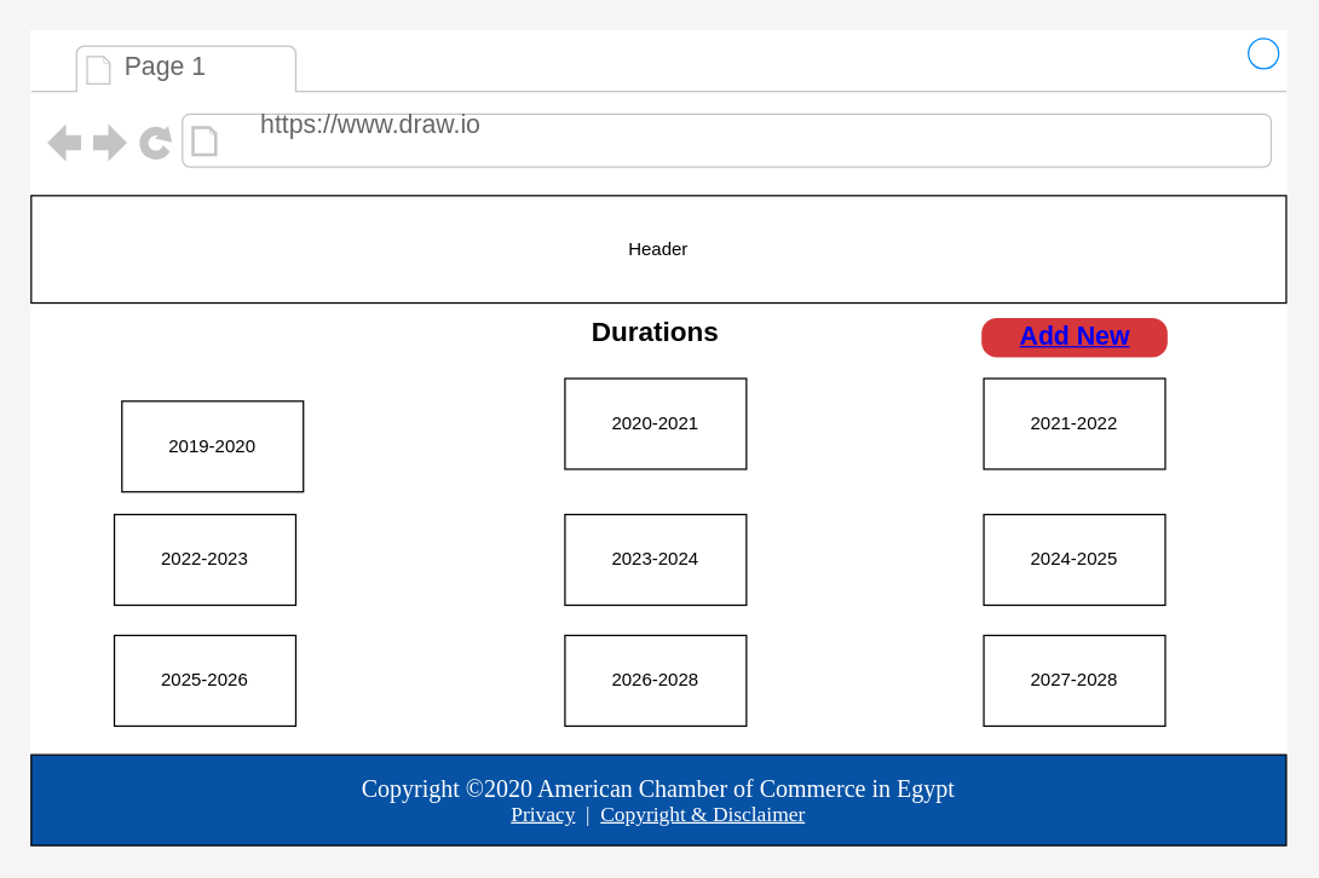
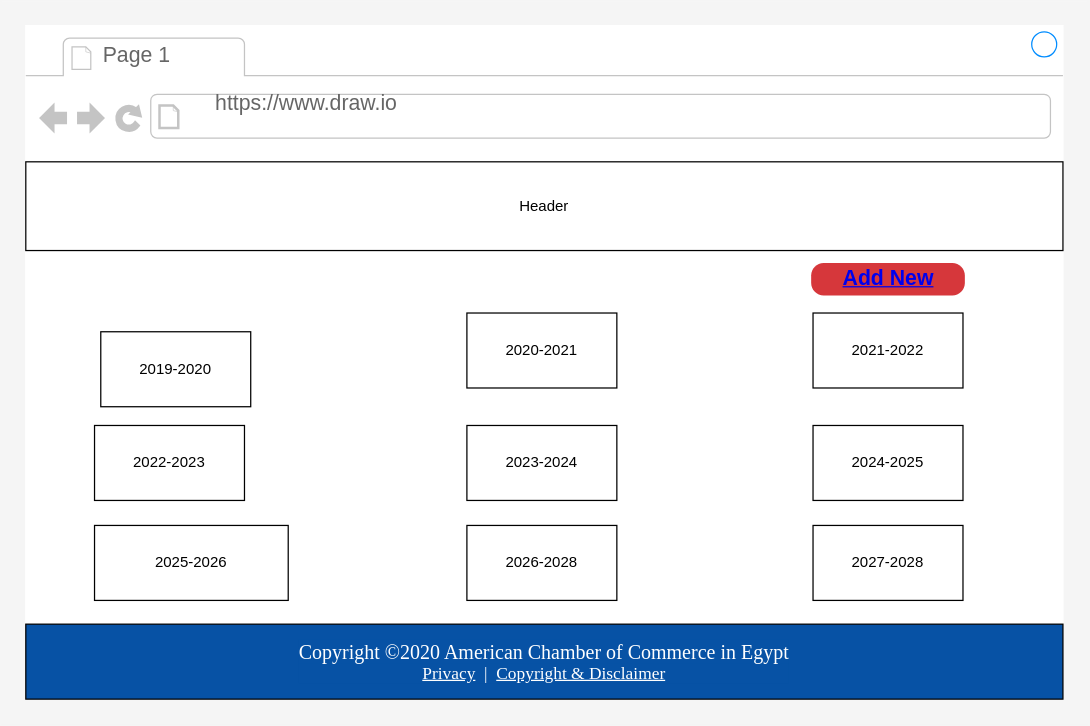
- <mxCell id="7" value="&lt;b&gt;&lt;font style=&quot;font-size: 18px&quot;&gt;Durations&lt;/font&gt;&lt;/b&gt;" style="text;html=1;strokeColor=none;fillColor=none;align=center;verticalAlign=middle;whiteSpace=wrap;rounded=0;" vertex="1" parent="2"><mxGeometry x="363" y="190" width="100" height="20" as="geometry" /></mxCell>
- <mxCell id="16" value="2025-2026" style="rounded=0;whiteSpace=wrap;html=1;" vertex="1" parent="2"><mxGeometry x="55" y="400" width="120" height="60" as="geometry" /></mxCell>
+ <mxCell id="16" value="2025-2026" style="rounded=0;whiteSpace=wrap;html=1;" vertex="1" parent="2"><mxGeometry x="55" y="400" width="155" height="60" as="geometry" /></mxCell>
